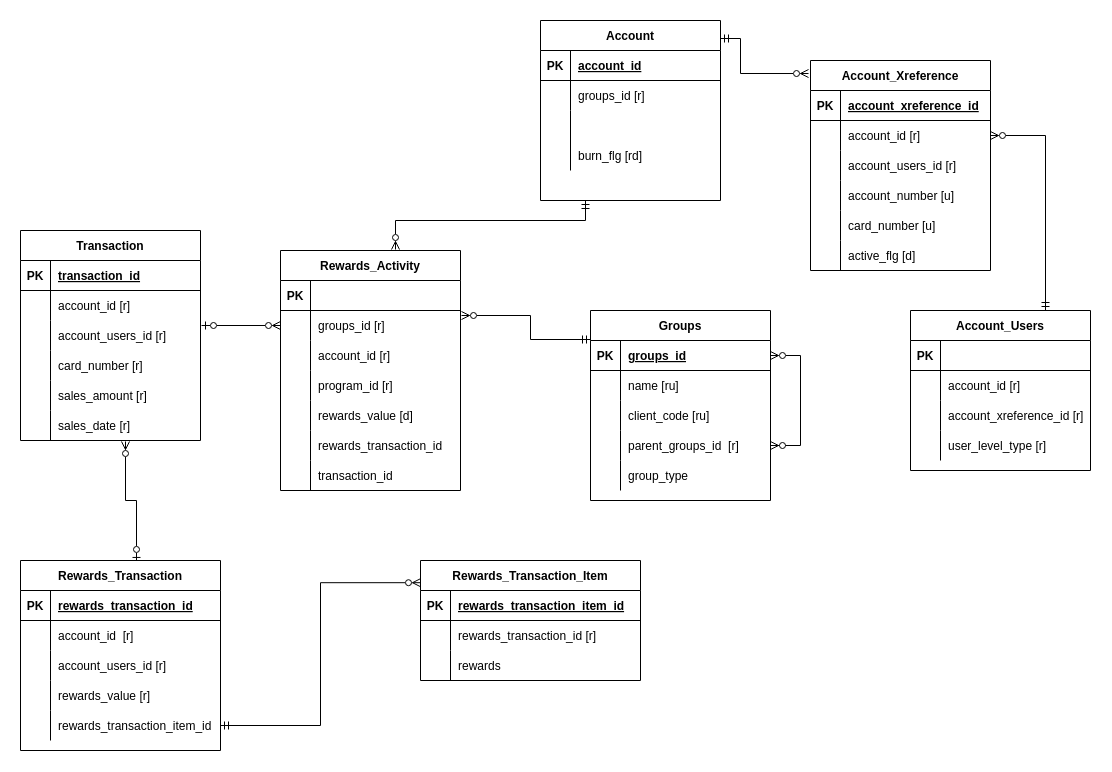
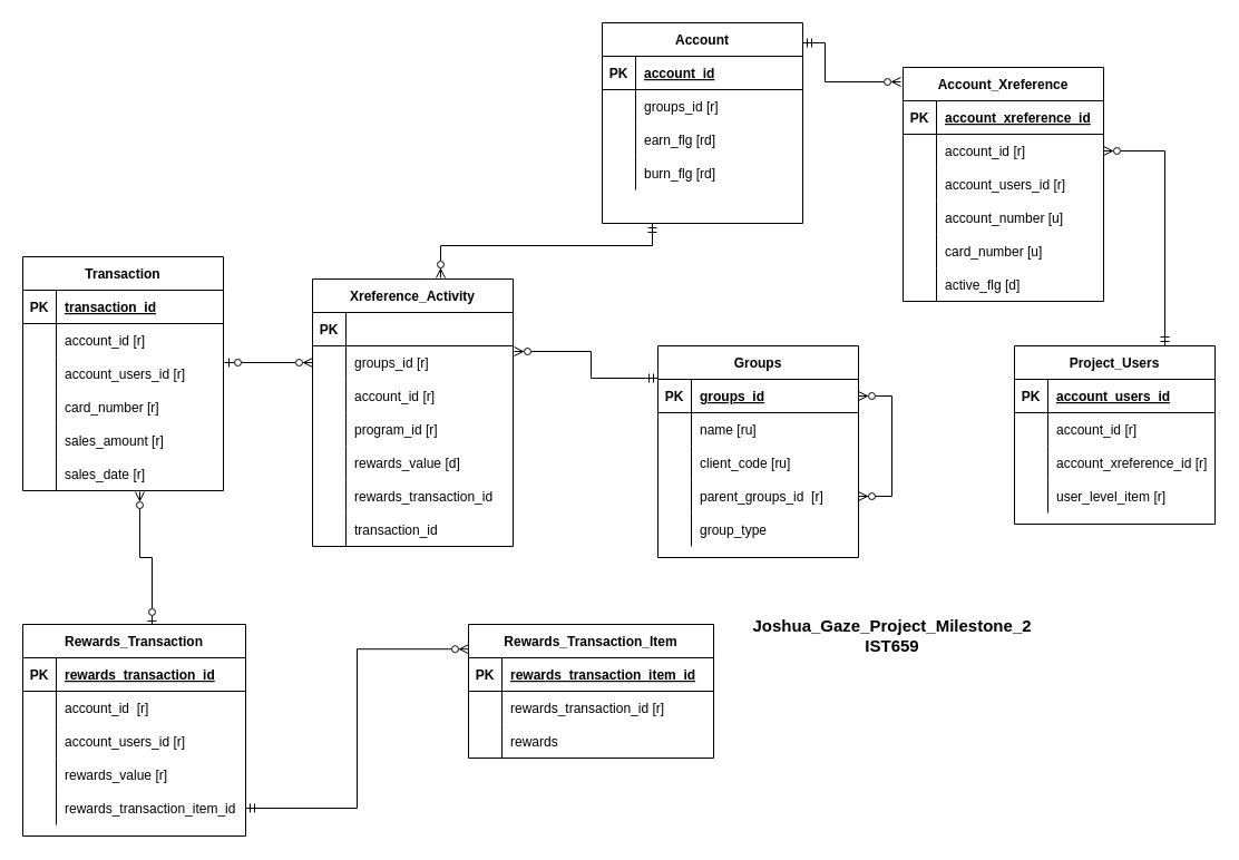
+ <mxCell id="70" value="earn_flg [rd]" style="shape=partialRectangle;connectable=0;fillColor=none;top=0;left=0;bottom=0;right=0;align=left;spacingLeft=6;overflow=hidden;" parent="68" vertex="1"><mxGeometry x="30" width="150" height="30" as="geometry"><mxRectangle width="150" height="30" as="alternateBounds" /></mxGeometry></mxCell>
- <mxCell id="3" value="Rewards_Activity" style="shape=table;startSize=30;container=1;collapsible=1;childLayout=tableLayout;fixedRows=1;rowLines=0;fontStyle=1;align=center;resizeLast=1;" parent="1" vertex="1"><mxGeometry x="280" y="250" width="180" height="240" as="geometry" /></mxCell>
+ <mxCell id="3" value="Xreference_Activity" style="shape=table;startSize=30;container=1;collapsible=1;childLayout=tableLayout;fixedRows=1;rowLines=0;fontStyle=1;align=center;resizeLast=1;" parent="1" vertex="1"><mxGeometry x="280" y="250" width="180" height="240" as="geometry" /></mxCell>
- <mxCell id="103" value="Account_Users" style="shape=table;startSize=30;container=1;collapsible=1;childLayout=tableLayout;fixedRows=1;rowLines=0;fontStyle=1;align=center;resizeLast=1;" parent="1" vertex="1"><mxGeometry x="910" y="310" width="180" height="160" as="geometry"><mxRectangle x="850" y="90" width="120" height="30" as="alternateBounds" /></mxGeometry></mxCell>
+ <mxCell id="103" value="Project_Users" style="shape=table;startSize=30;container=1;collapsible=1;childLayout=tableLayout;fixedRows=1;rowLines=0;fontStyle=1;align=center;resizeLast=1;" parent="1" vertex="1"><mxGeometry x="910" y="310" width="180" height="160" as="geometry"><mxRectangle x="850" y="90" width="120" height="30" as="alternateBounds" /></mxGeometry></mxCell>
+ <mxCell id="106" value="account_users_id" style="shape=partialRectangle;connectable=0;fillColor=none;top=0;left=0;bottom=0;right=0;align=left;spacingLeft=6;fontStyle=5;overflow=hidden;" parent="104" vertex="1"><mxGeometry x="30" width="150" height="30" as="geometry"><mxRectangle width="150" height="30" as="alternateBounds" /></mxGeometry></mxCell>
- <mxCell id="115" value="user_level_type [r]" style="shape=partialRectangle;connectable=0;fillColor=none;top=0;left=0;bottom=0;right=0;align=left;spacingLeft=6;overflow=hidden;" parent="113" vertex="1"><mxGeometry x="30" width="150" height="30" as="geometry"><mxRectangle width="150" height="30" as="alternateBounds" /></mxGeometry></mxCell>
+ <mxCell id="115" value="user_level_item [r]" style="shape=partialRectangle;connectable=0;fillColor=none;top=0;left=0;bottom=0;right=0;align=left;spacingLeft=6;overflow=hidden;" parent="113" vertex="1"><mxGeometry x="30" width="150" height="30" as="geometry"><mxRectangle width="150" height="30" as="alternateBounds" /></mxGeometry></mxCell>
+ <mxCell id="139" value="&lt;font style=&quot;font-size: 15px&quot;&gt;Joshua_Gaze_Project_Milestone_2&lt;br&gt;IST659&lt;/font&gt;" style="text;html=1;align=center;verticalAlign=middle;resizable=0;points=[];autosize=1;strokeColor=none;fillColor=none;fontStyle=1" parent="1" vertex="1"><mxGeometry x="665" y="550" width="270" height="40" as="geometry" /></mxCell>
